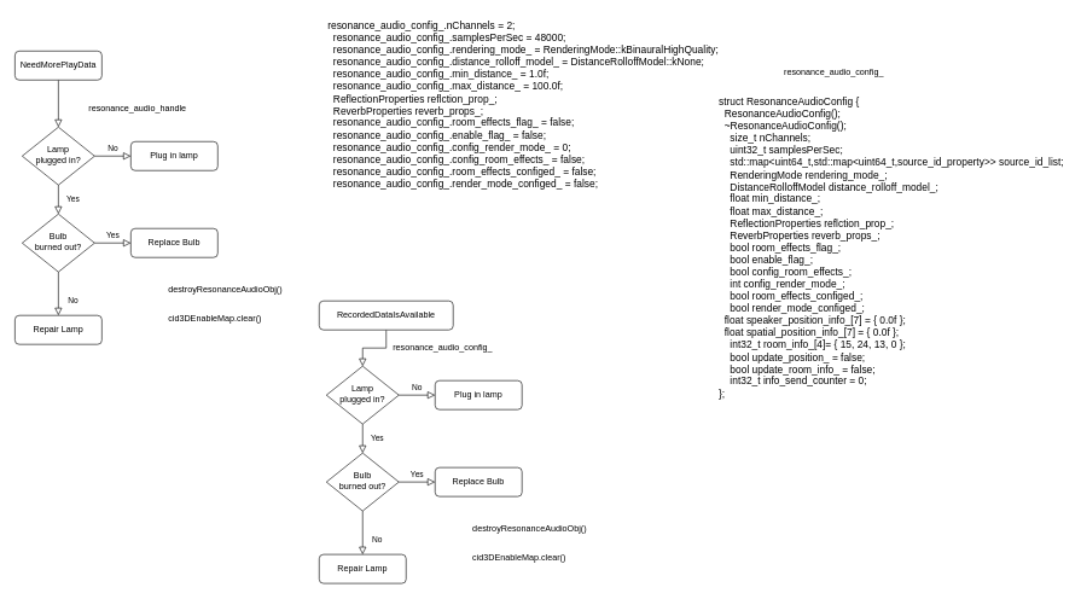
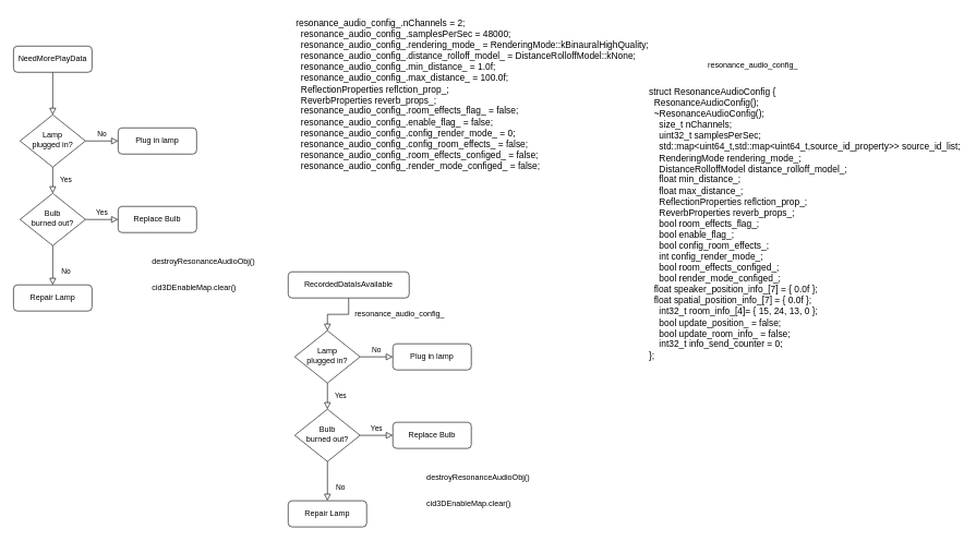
- <mxCell id="13" value="resonance_audio_handle" style="text;whiteSpace=wrap;html=1;" vertex="1" parent="1"><mxGeometry x="120" y="135" width="170" height="40" as="geometry" /></mxCell>
